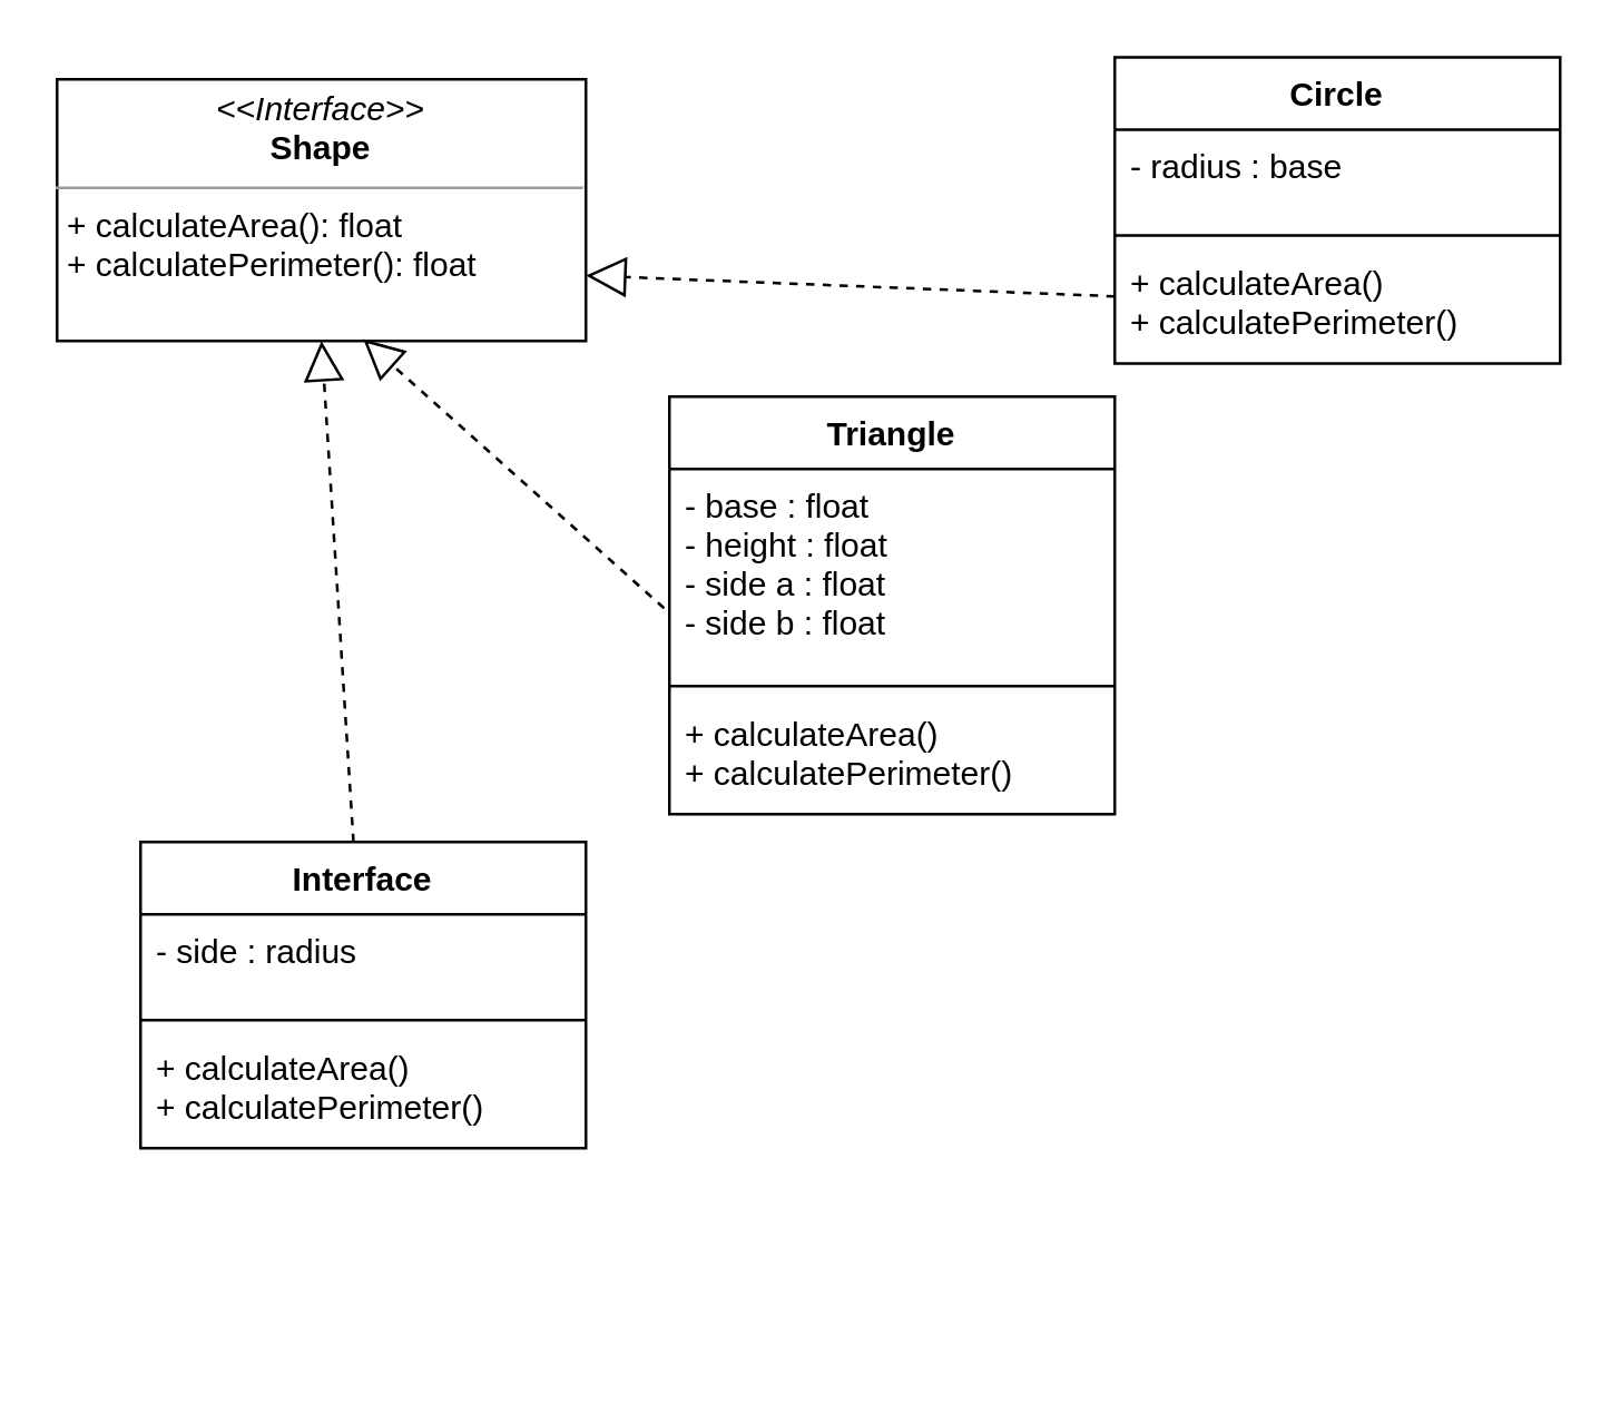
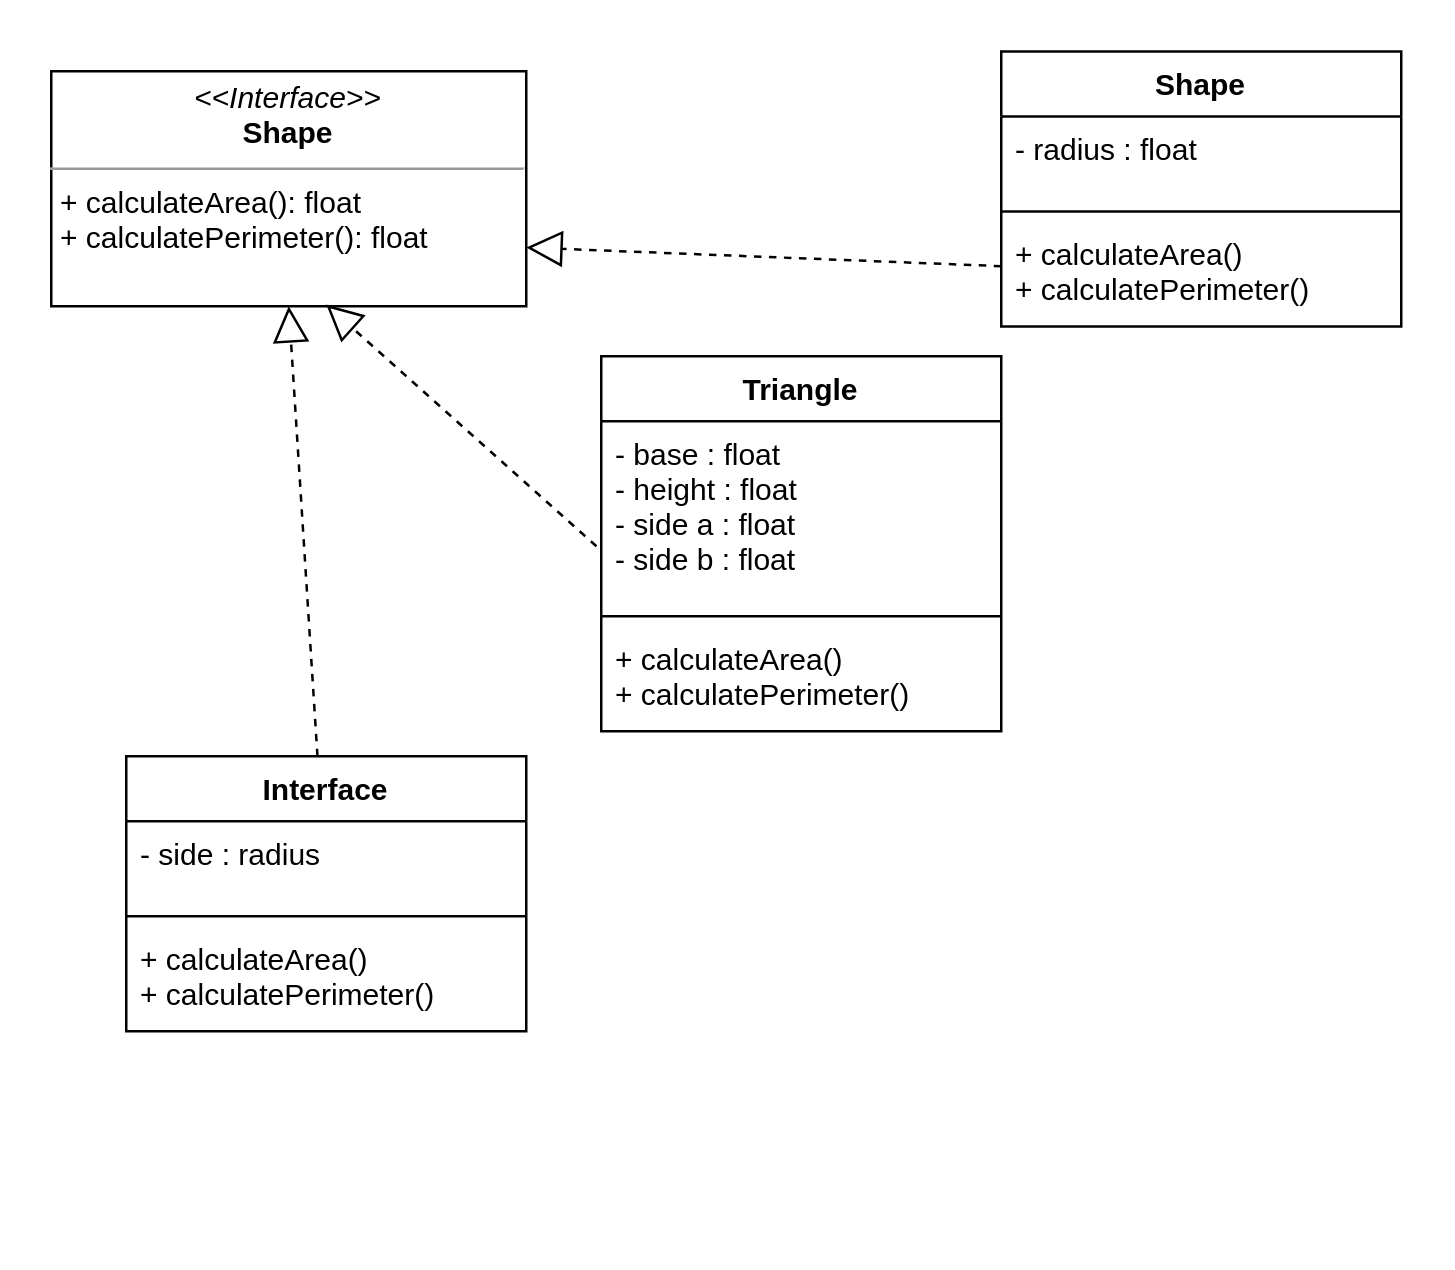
- <mxCell id="6" value="Circle" style="swimlane;fontStyle=1;align=center;verticalAlign=top;childLayout=stackLayout;horizontal=1;startSize=26;horizontalStack=0;resizeParent=1;resizeParentMax=0;resizeLast=0;collapsible=1;marginBottom=0;" vertex="1" parent="1"><mxGeometry x="400" y="20.119" width="160" height="110" as="geometry" /></mxCell>
+ <mxCell id="6" value="Shape" style="swimlane;fontStyle=1;align=center;verticalAlign=top;childLayout=stackLayout;horizontal=1;startSize=26;horizontalStack=0;resizeParent=1;resizeParentMax=0;resizeLast=0;collapsible=1;marginBottom=0;" vertex="1" parent="1"><mxGeometry x="400" y="20.119" width="160" height="110" as="geometry" /></mxCell>
- <mxCell id="7" value="- radius : base&#10;" style="text;strokeColor=none;fillColor=none;align=left;verticalAlign=top;spacingLeft=4;spacingRight=4;overflow=hidden;rotatable=0;points=[[0,0.5],[1,0.5]];portConstraint=eastwest;" vertex="1" parent="6"><mxGeometry y="26" width="160" height="34" as="geometry" /></mxCell>
+ <mxCell id="7" value="- radius : float&#10;" style="text;strokeColor=none;fillColor=none;align=left;verticalAlign=top;spacingLeft=4;spacingRight=4;overflow=hidden;rotatable=0;points=[[0,0.5],[1,0.5]];portConstraint=eastwest;" vertex="1" parent="6"><mxGeometry y="26" width="160" height="34" as="geometry" /></mxCell>
